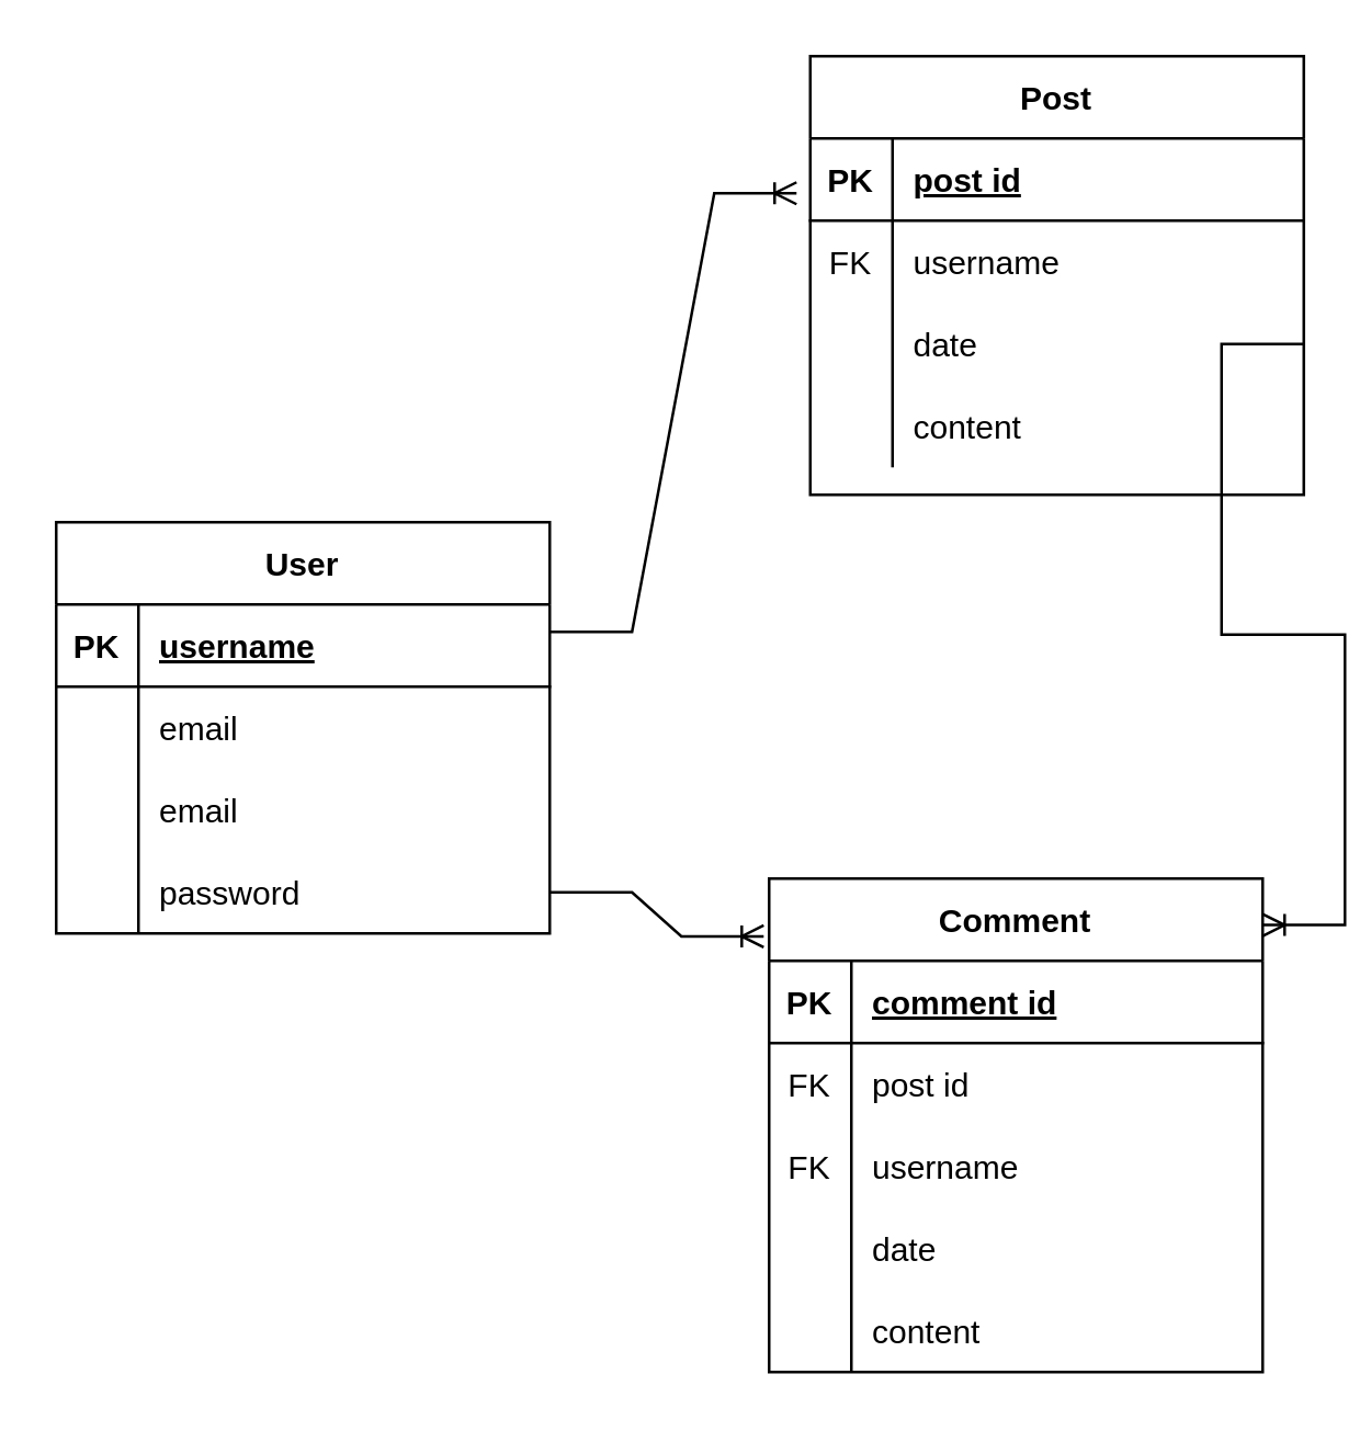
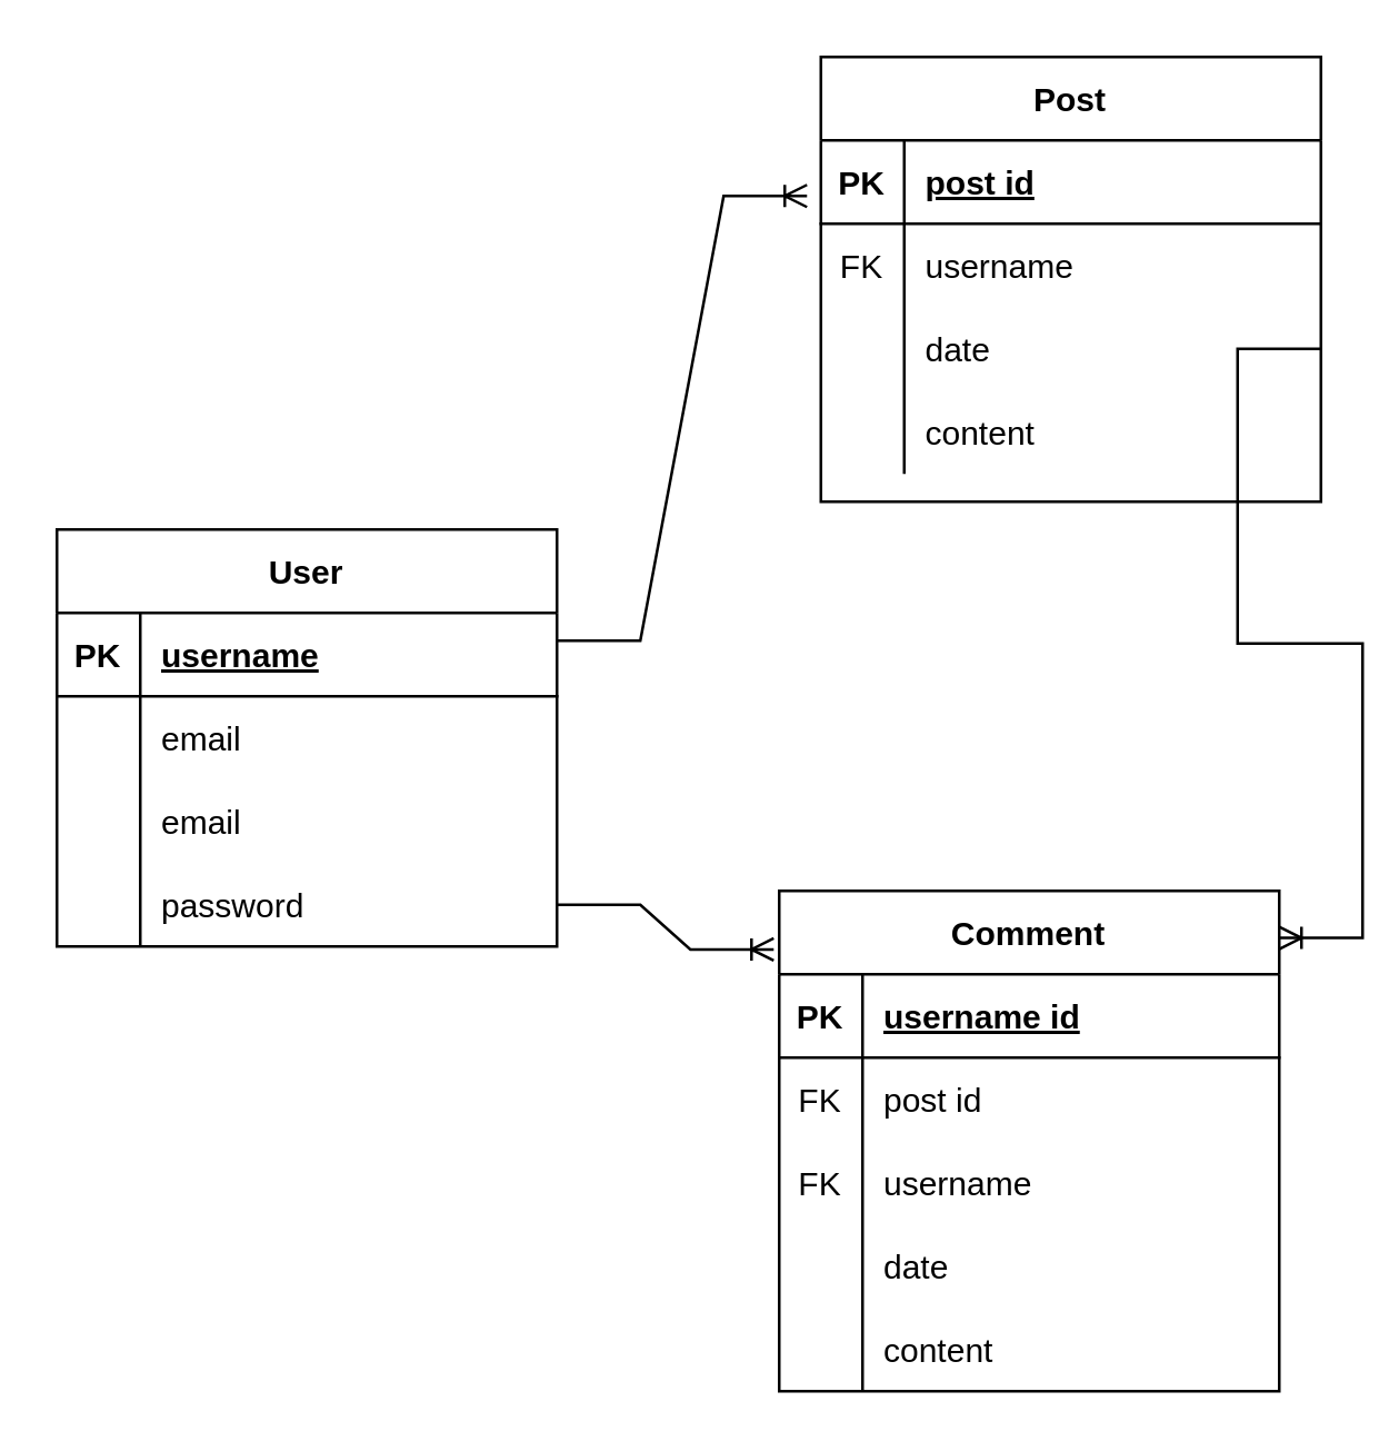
- <mxCell id="31" value="comment id" style="shape=partialRectangle;connectable=0;fillColor=none;top=0;left=0;bottom=0;right=0;align=left;spacingLeft=6;fontStyle=5;overflow=hidden;" parent="29" vertex="1"><mxGeometry x="30" width="150" height="30" as="geometry"><mxRectangle width="150" height="30" as="alternateBounds" /></mxGeometry></mxCell>
+ <mxCell id="31" value="username id" style="shape=partialRectangle;connectable=0;fillColor=none;top=0;left=0;bottom=0;right=0;align=left;spacingLeft=6;fontStyle=5;overflow=hidden;" parent="29" vertex="1"><mxGeometry x="30" width="150" height="30" as="geometry"><mxRectangle width="150" height="30" as="alternateBounds" /></mxGeometry></mxCell>
